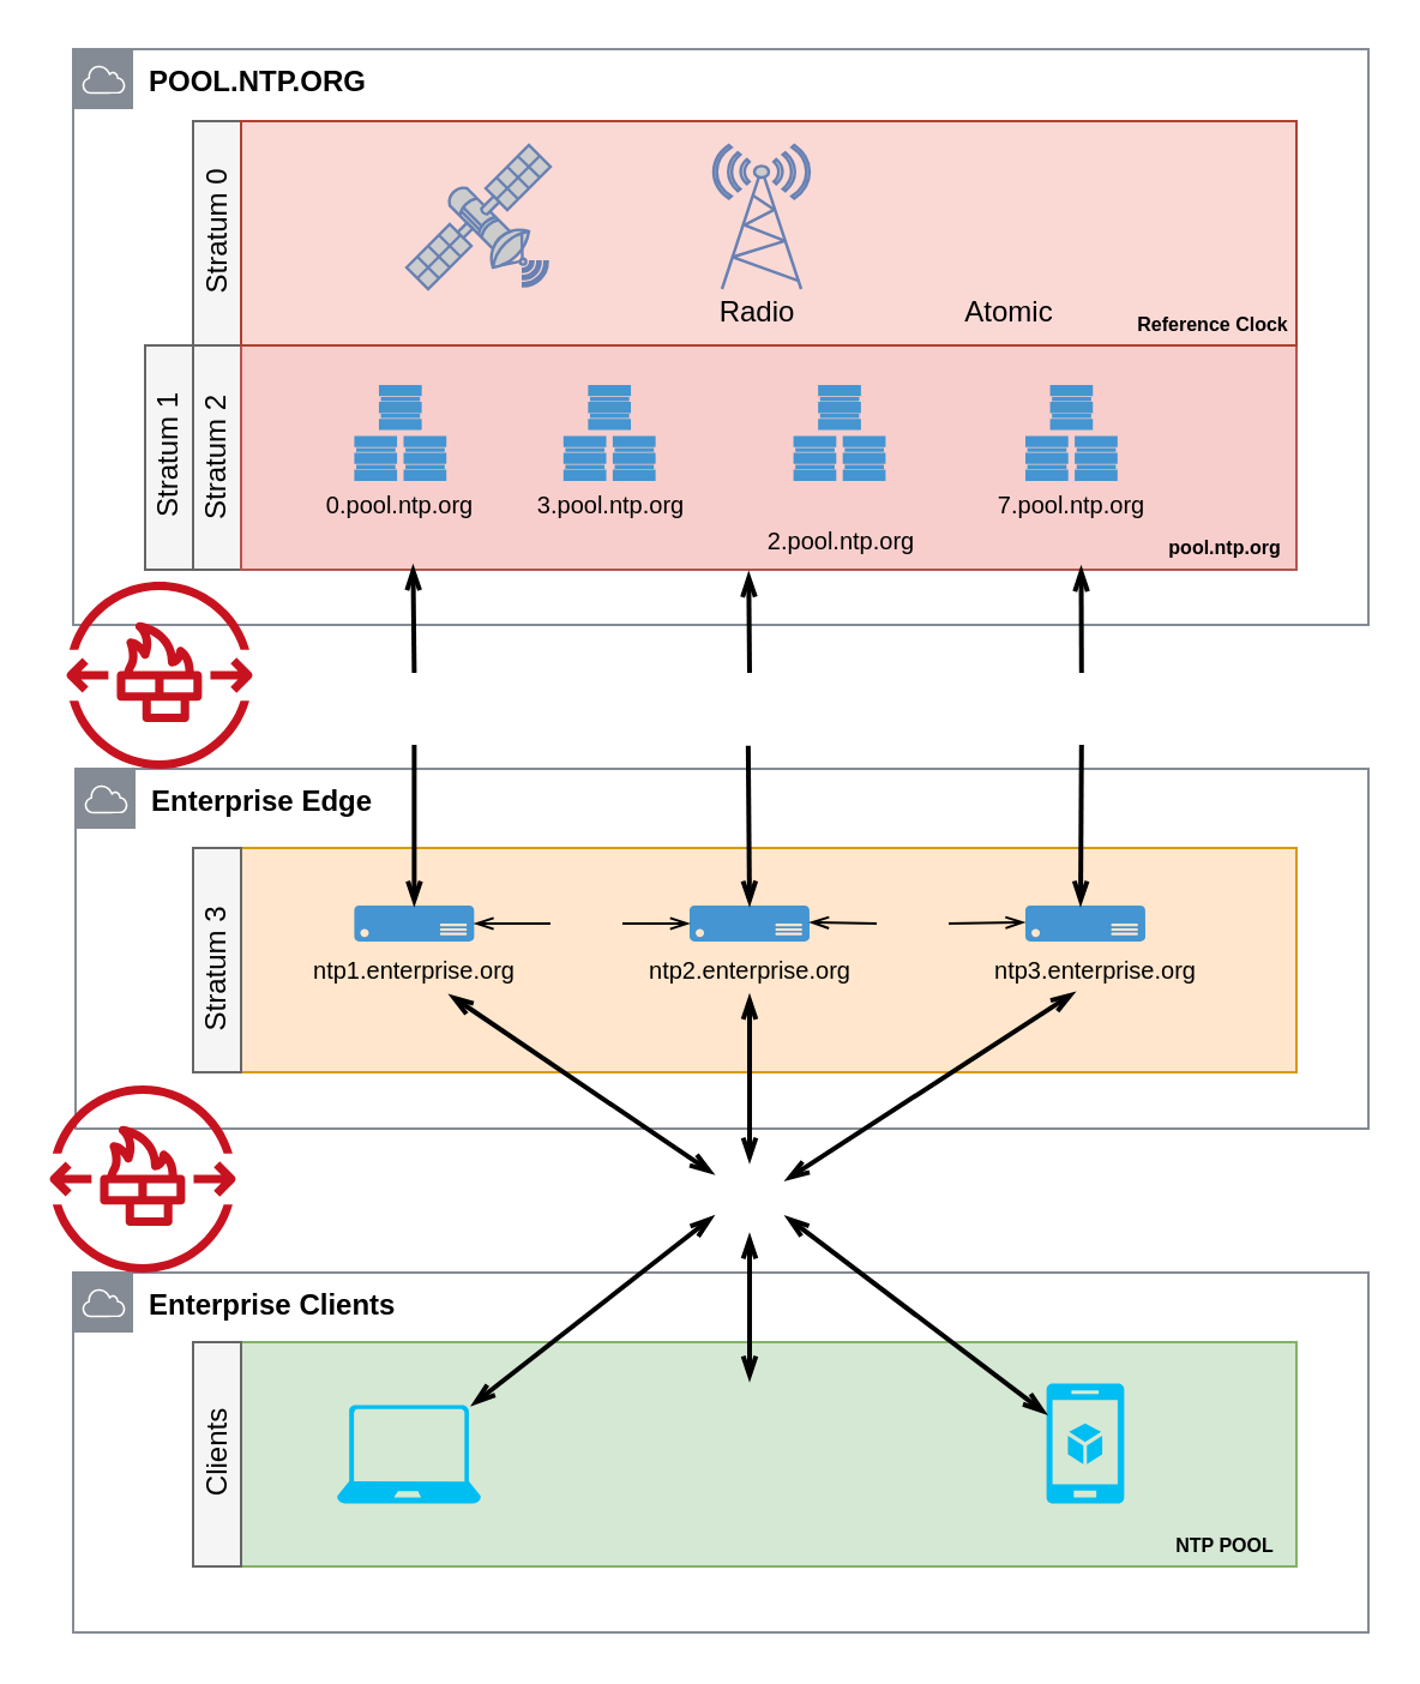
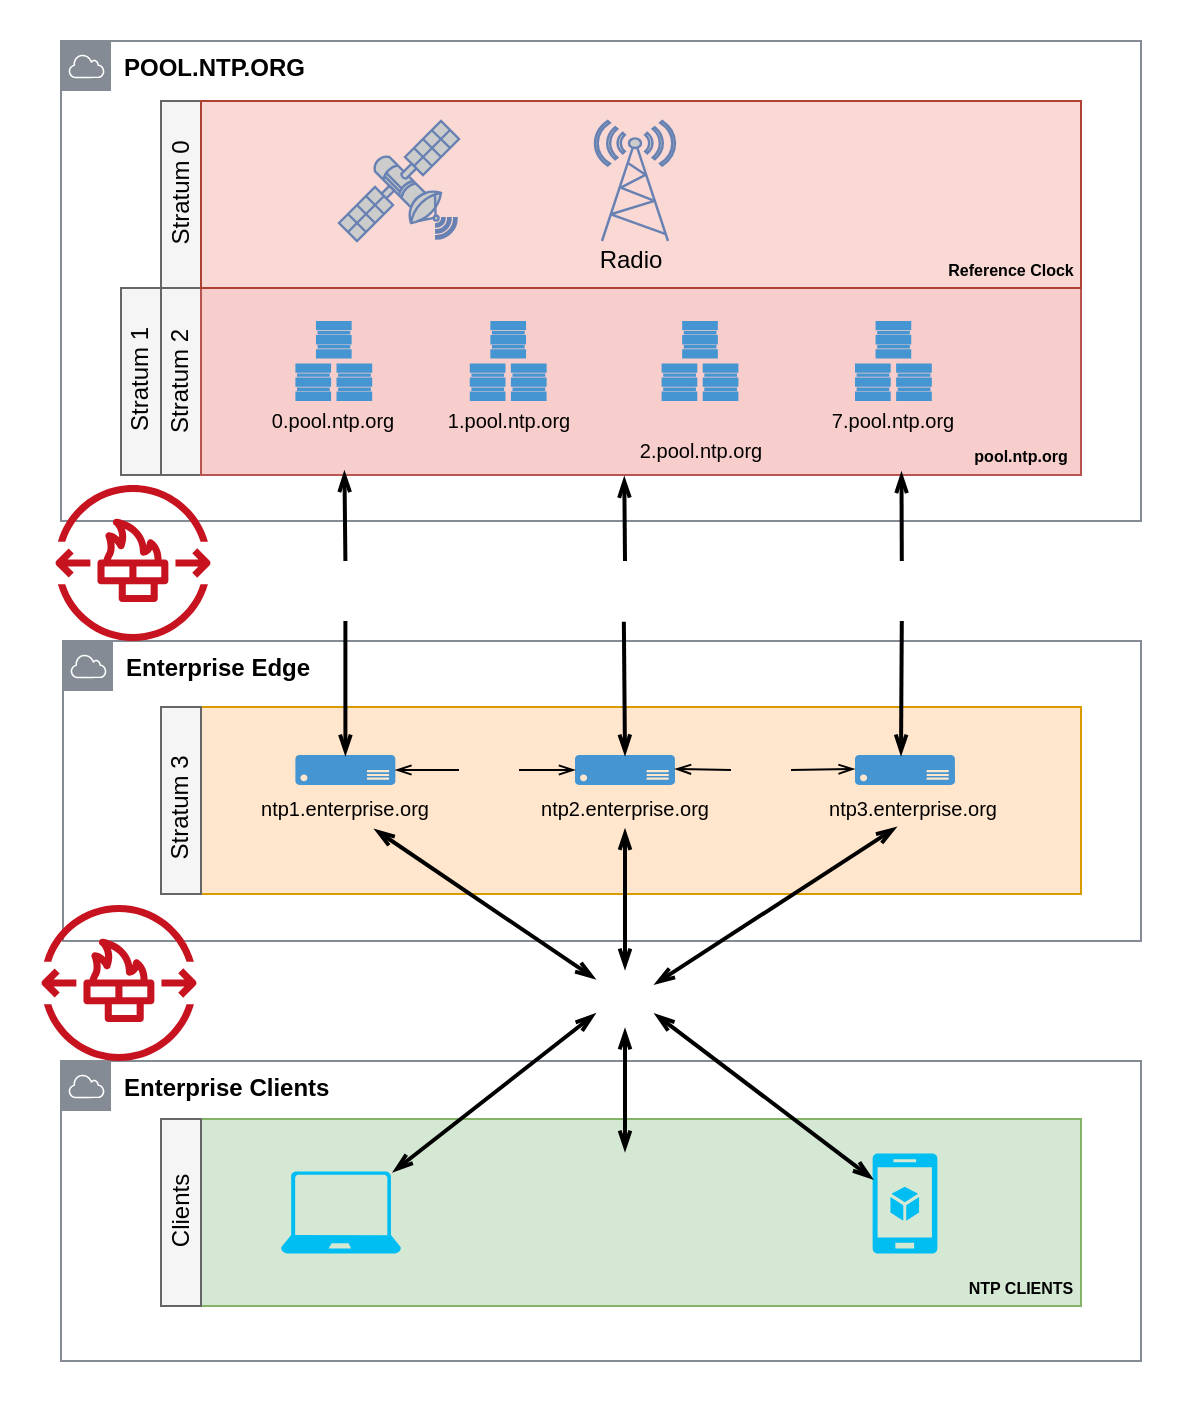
- <mxCell id="23" value="Atomic" style="text;html=1;resizable=0;autosize=1;align=center;verticalAlign=middle;points=[];fillColor=none;strokeColor=none;rounded=0;" vertex="1" parent="1"><mxGeometry x="395" y="120" width="50" height="20" as="geometry" /></mxCell>
- <mxCell id="14" value="&lt;font style=&quot;font-size: 10px&quot;&gt;3.pool.ntp.org&lt;/font&gt;" style="text;html=1;resizable=0;autosize=1;align=center;verticalAlign=middle;points=[];fillColor=none;strokeColor=none;rounded=0;" vertex="1" parent="1"><mxGeometry x="213.6" y="200" width="80" height="20" as="geometry" /></mxCell>
+ <mxCell id="14" value="&lt;font style=&quot;font-size: 10px&quot;&gt;1.pool.ntp.org&lt;/font&gt;" style="text;html=1;resizable=0;autosize=1;align=center;verticalAlign=middle;points=[];fillColor=none;strokeColor=none;rounded=0;" vertex="1" parent="1"><mxGeometry x="213.6" y="200" width="80" height="20" as="geometry" /></mxCell>
- <mxCell id="53" value="&lt;span style=&quot;font-size: 8px&quot;&gt;&lt;b&gt;NTP POOL&lt;/b&gt;&lt;/span&gt;" style="text;html=1;resizable=0;autosize=1;align=center;verticalAlign=middle;points=[];fillColor=none;strokeColor=none;rounded=0;" vertex="1" parent="1"><mxGeometry x="475" y="632.5" width="70" height="20" as="geometry" /></mxCell>
+ <mxCell id="53" value="&lt;span style=&quot;font-size: 8px&quot;&gt;&lt;b&gt;NTP CLIENTS&lt;/b&gt;&lt;/span&gt;" style="text;html=1;resizable=0;autosize=1;align=center;verticalAlign=middle;points=[];fillColor=none;strokeColor=none;rounded=0;" vertex="1" parent="1"><mxGeometry x="475" y="632.5" width="70" height="20" as="geometry" /></mxCell>
